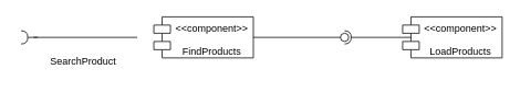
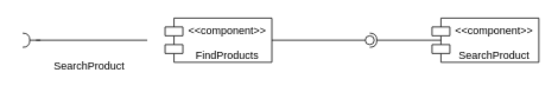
- <mxCell id="12" value="&amp;lt;&amp;lt;component&amp;gt;&amp;gt;&lt;div&gt;&lt;br&gt;&lt;/div&gt;&lt;div&gt;LoadProducts&lt;/div&gt;" style="shape=module;align=left;spacingLeft=20;align=center;verticalAlign=top;whiteSpace=wrap;html=1;" parent="1" vertex="1"><mxGeometry x="485" y="20" width="120" height="50" as="geometry" /></mxCell>
+ <mxCell id="12" value="&amp;lt;&amp;lt;component&amp;gt;&amp;gt;&lt;div&gt;&lt;br&gt;&lt;/div&gt;&lt;div&gt;SearchProduct&lt;/div&gt;" style="shape=module;align=left;spacingLeft=20;align=center;verticalAlign=top;whiteSpace=wrap;html=1;" parent="1" vertex="1"><mxGeometry x="485" y="20" width="120" height="50" as="geometry" /></mxCell>
